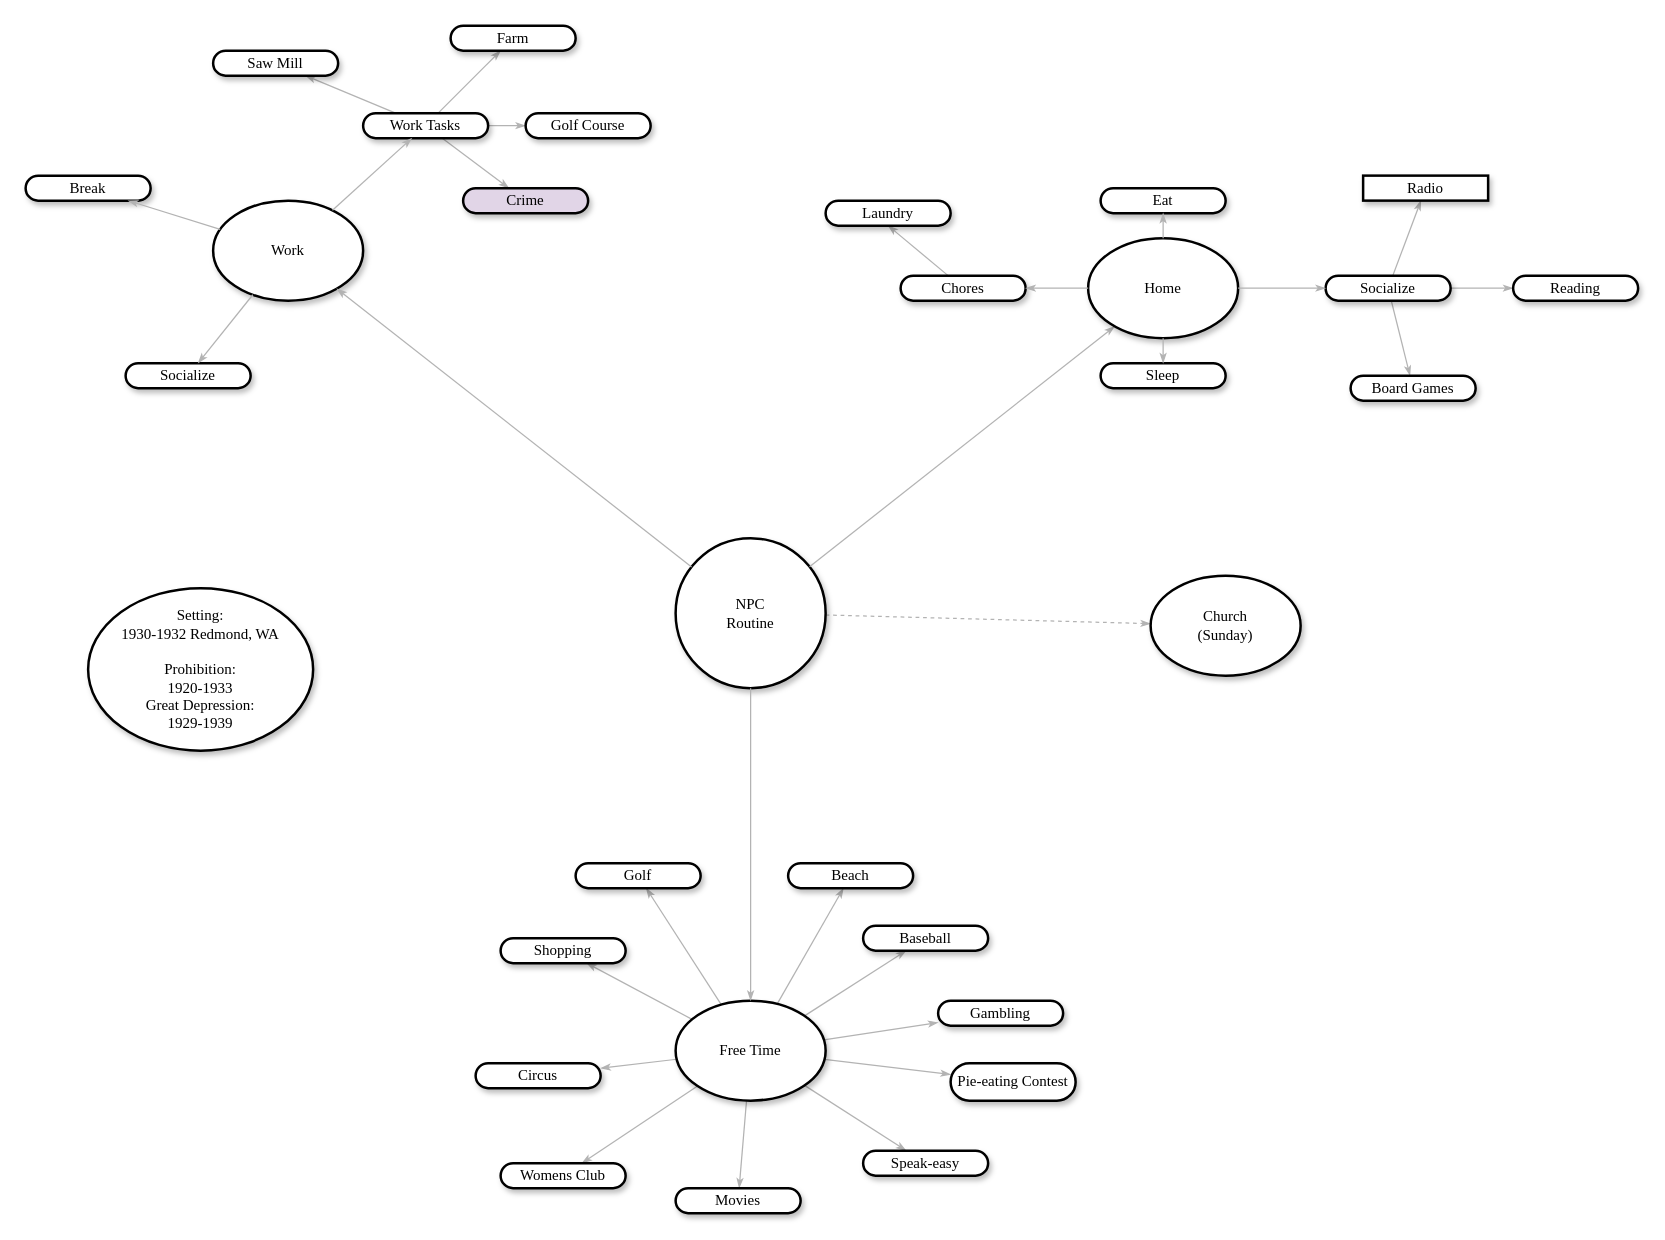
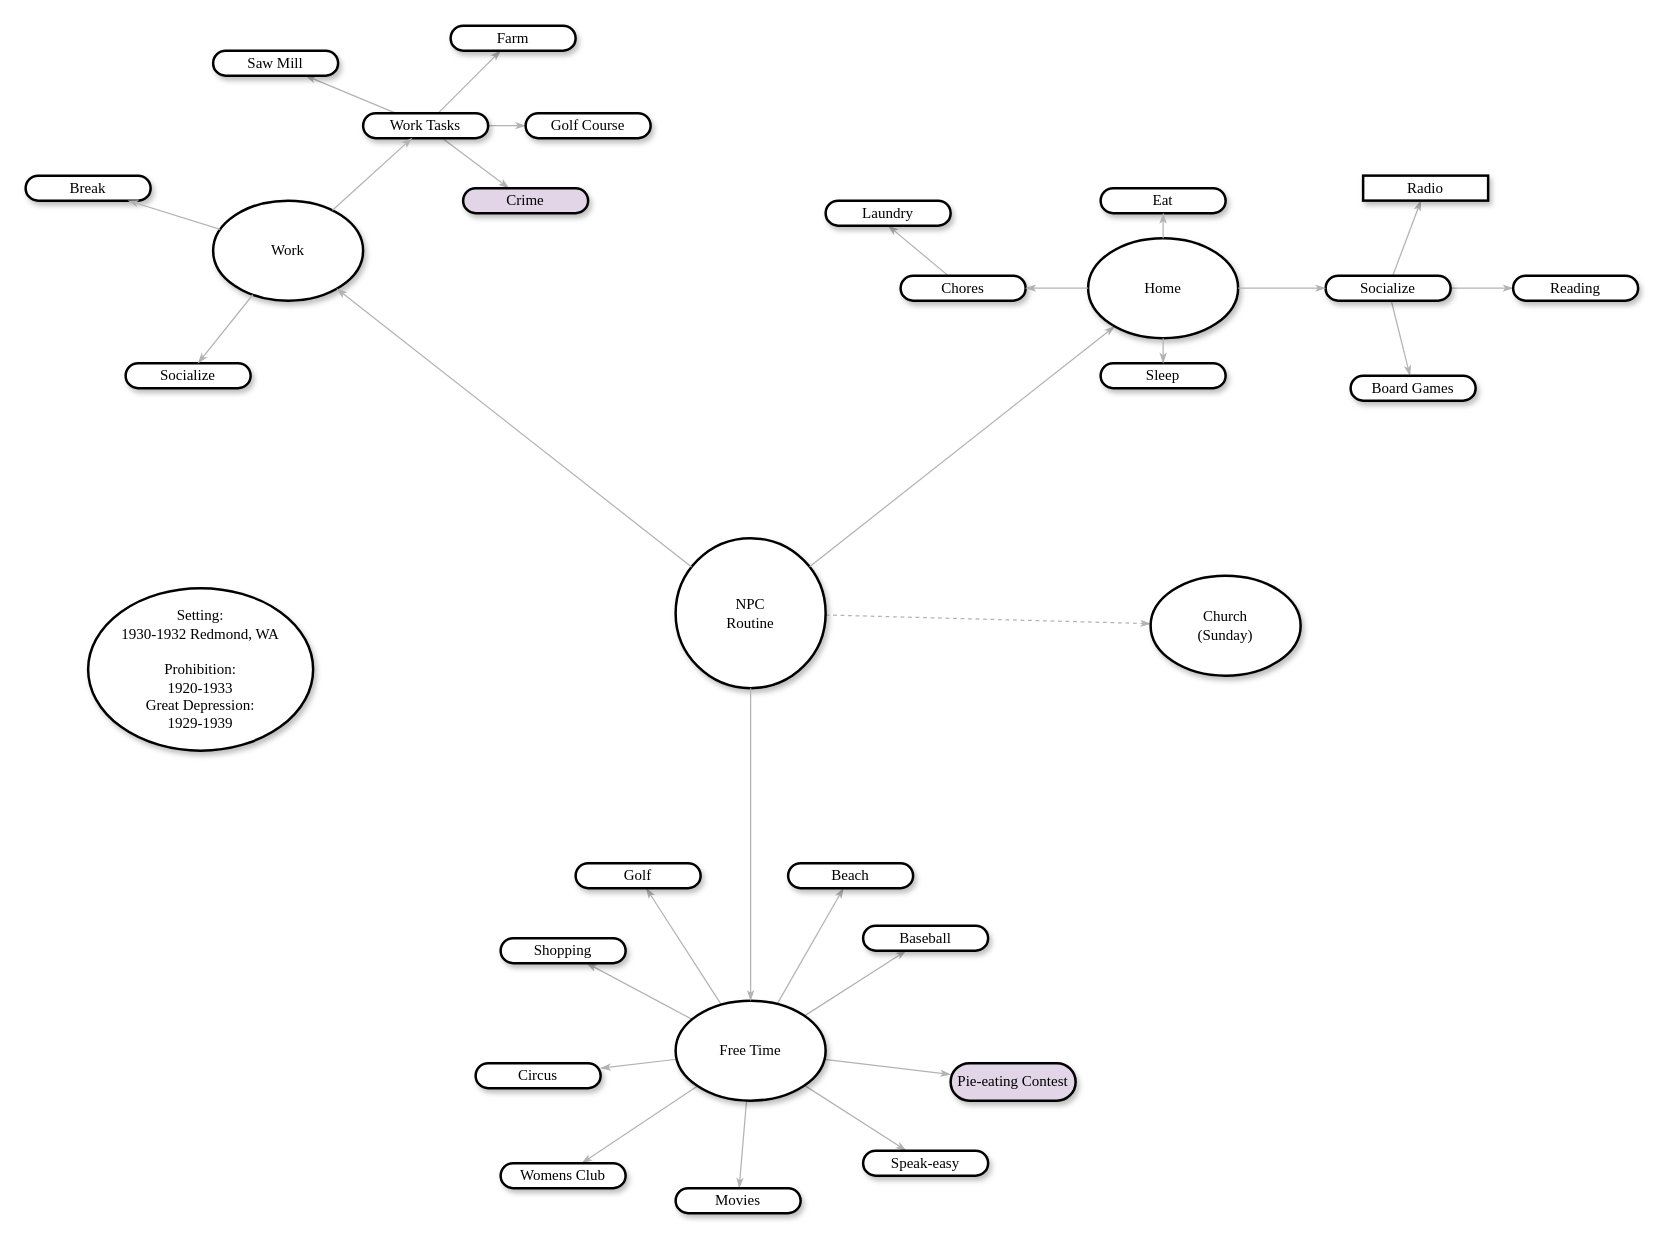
- <mxCell id="55" value="Gambling" style="whiteSpace=wrap;html=1;rounded=1;shadow=1;comic=0;labelBackgroundColor=none;strokeWidth=2;fontFamily=Verdana;fontSize=12;align=center;arcSize=50;" vertex="1" parent="1"><mxGeometry x="750" y="800" width="100" height="20" as="geometry" /></mxCell>
- <mxCell id="12" style="edgeStyle=none;rounded=1;orthogonalLoop=1;jettySize=auto;html=1;strokeColor=#B3B3B3;strokeWidth=1;align=center;verticalAlign=middle;fontFamily=Verdana;fontSize=12;fontColor=default;labelBackgroundColor=none;startArrow=none;startFill=0;startSize=5;endArrow=classicThin;endFill=1;endSize=5;" edge="1" parent="1" source="16" target="55"><mxGeometry relative="1" as="geometry" /></mxCell>
- <mxCell id="46" value="Pie-eating Contest" style="whiteSpace=wrap;html=1;rounded=1;shadow=1;comic=0;labelBackgroundColor=none;strokeWidth=2;fontFamily=Verdana;fontSize=12;align=center;arcSize=50;" vertex="1" parent="1"><mxGeometry x="760" y="850" width="100" height="30" as="geometry" /></mxCell>
+ <mxCell id="46" value="Pie-eating Contest" style="whiteSpace=wrap;html=1;rounded=1;shadow=1;comic=0;labelBackgroundColor=none;strokeWidth=2;fontFamily=Verdana;fontSize=12;align=center;arcSize=50;fillColor=#e1d5e7;" vertex="1" parent="1"><mxGeometry x="760" y="850" width="100" height="30" as="geometry" /></mxCell>
